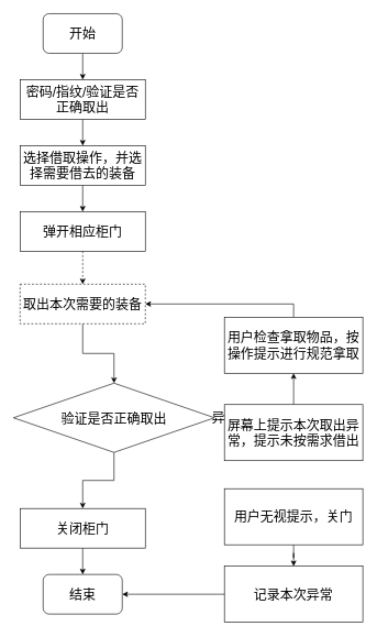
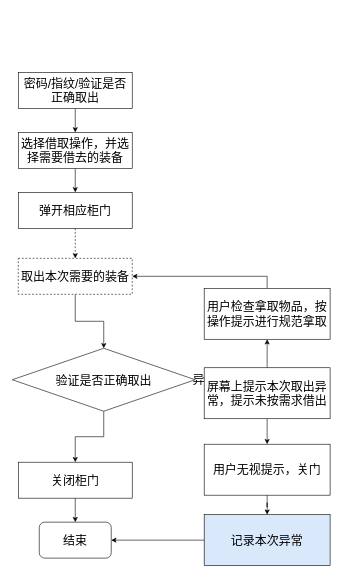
- <mxCell id="5" value="开始" style="rounded=1;whiteSpace=wrap;html=1;fontSize=20;" vertex="1" parent="1"><mxGeometry x="65" y="20" width="120" height="60" as="geometry" /></mxCell>
- <mxCell id="4" value="" style="edgeStyle=orthogonalEdgeStyle;rounded=0;orthogonalLoop=1;jettySize=auto;html=1;fontSize=20;" edge="1" parent="1" source="5" target="3"><mxGeometry relative="1" as="geometry" /></mxCell>
+ <mxCell id="19" value="" style="edgeStyle=orthogonalEdgeStyle;rounded=0;orthogonalLoop=1;jettySize=auto;html=1;fontSize=20;" edge="1" parent="1" source="21" target="23"><mxGeometry relative="1" as="geometry" /></mxCell>
- <mxCell id="25" value="&lt;span style=&quot;font-size: 20px;&quot;&gt;记录本次异常&lt;/span&gt;" style="rounded=0;whiteSpace=wrap;html=1;" vertex="1" parent="1"><mxGeometry x="340" y="857.5" width="210" height="85" as="geometry" /></mxCell>
+ <mxCell id="25" value="&lt;span style=&quot;font-size: 20px;&quot;&gt;记录本次异常&lt;/span&gt;" style="rounded=0;whiteSpace=wrap;html=1;fillColor=#dae8fc;" vertex="1" parent="1"><mxGeometry x="340" y="857.5" width="210" height="85" as="geometry" /></mxCell>
